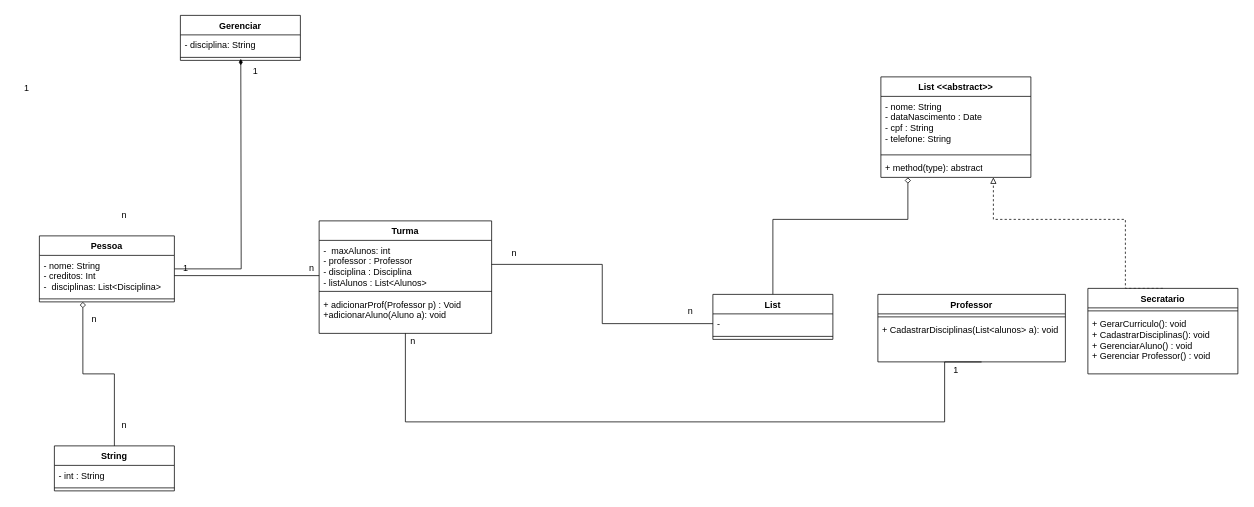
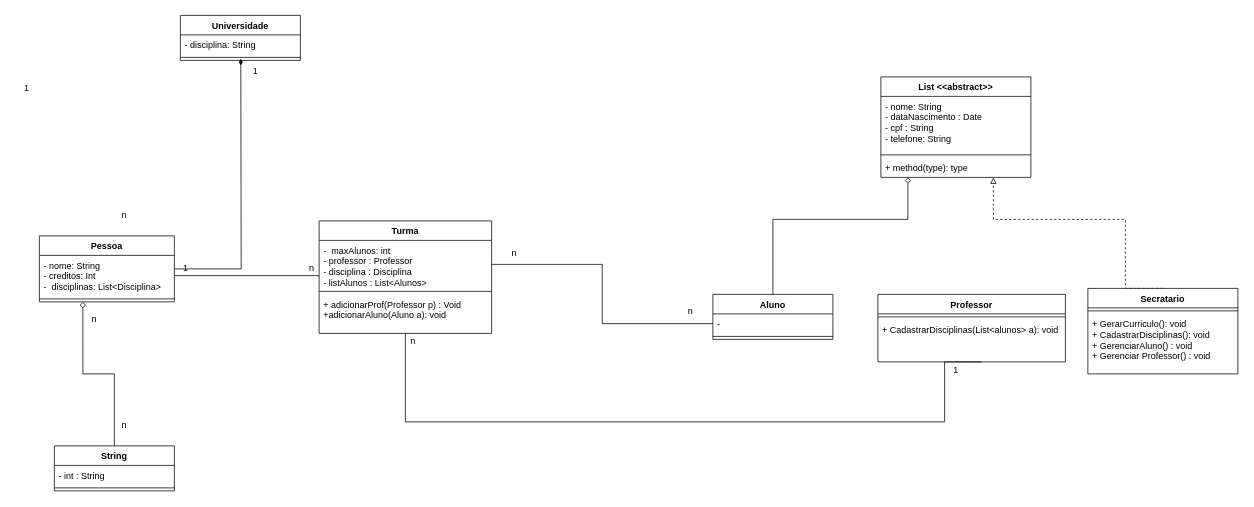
- <mxCell id="14" value="Gerenciar" style="swimlane;fontStyle=1;align=center;verticalAlign=top;childLayout=stackLayout;horizontal=1;startSize=26;horizontalStack=0;resizeParent=1;resizeParentMax=0;resizeLast=0;collapsible=1;marginBottom=0;whiteSpace=wrap;html=1;" parent="1" vertex="1"><mxGeometry x="240" y="20" width="160" height="60" as="geometry" /></mxCell>
+ <mxCell id="14" value="Universidade" style="swimlane;fontStyle=1;align=center;verticalAlign=top;childLayout=stackLayout;horizontal=1;startSize=26;horizontalStack=0;resizeParent=1;resizeParentMax=0;resizeLast=0;collapsible=1;marginBottom=0;whiteSpace=wrap;html=1;" parent="1" vertex="1"><mxGeometry x="240" y="20" width="160" height="60" as="geometry" /></mxCell>
- <mxCell id="38" value="+ method(type): abstract" style="text;strokeColor=none;fillColor=none;align=left;verticalAlign=top;spacingLeft=4;spacingRight=4;overflow=hidden;rotatable=0;points=[[0,0.5],[1,0.5]];portConstraint=eastwest;whiteSpace=wrap;html=1;" parent="35" vertex="1"><mxGeometry y="108" width="200" height="26" as="geometry" /></mxCell>
+ <mxCell id="38" value="+ method(type): type" style="text;strokeColor=none;fillColor=none;align=left;verticalAlign=top;spacingLeft=4;spacingRight=4;overflow=hidden;rotatable=0;points=[[0,0.5],[1,0.5]];portConstraint=eastwest;whiteSpace=wrap;html=1;" parent="35" vertex="1"><mxGeometry y="108" width="200" height="26" as="geometry" /></mxCell>
- <mxCell id="28" value="List" style="swimlane;fontStyle=1;align=center;verticalAlign=top;childLayout=stackLayout;horizontal=1;startSize=26;horizontalStack=0;resizeParent=1;resizeParentMax=0;resizeLast=0;collapsible=1;marginBottom=0;whiteSpace=wrap;html=1;" parent="1" vertex="1"><mxGeometry x="950" y="392" width="160" height="60" as="geometry" /></mxCell>
+ <mxCell id="28" value="Aluno" style="swimlane;fontStyle=1;align=center;verticalAlign=top;childLayout=stackLayout;horizontal=1;startSize=26;horizontalStack=0;resizeParent=1;resizeParentMax=0;resizeLast=0;collapsible=1;marginBottom=0;whiteSpace=wrap;html=1;" parent="1" vertex="1"><mxGeometry x="950" y="392" width="160" height="60" as="geometry" /></mxCell>
